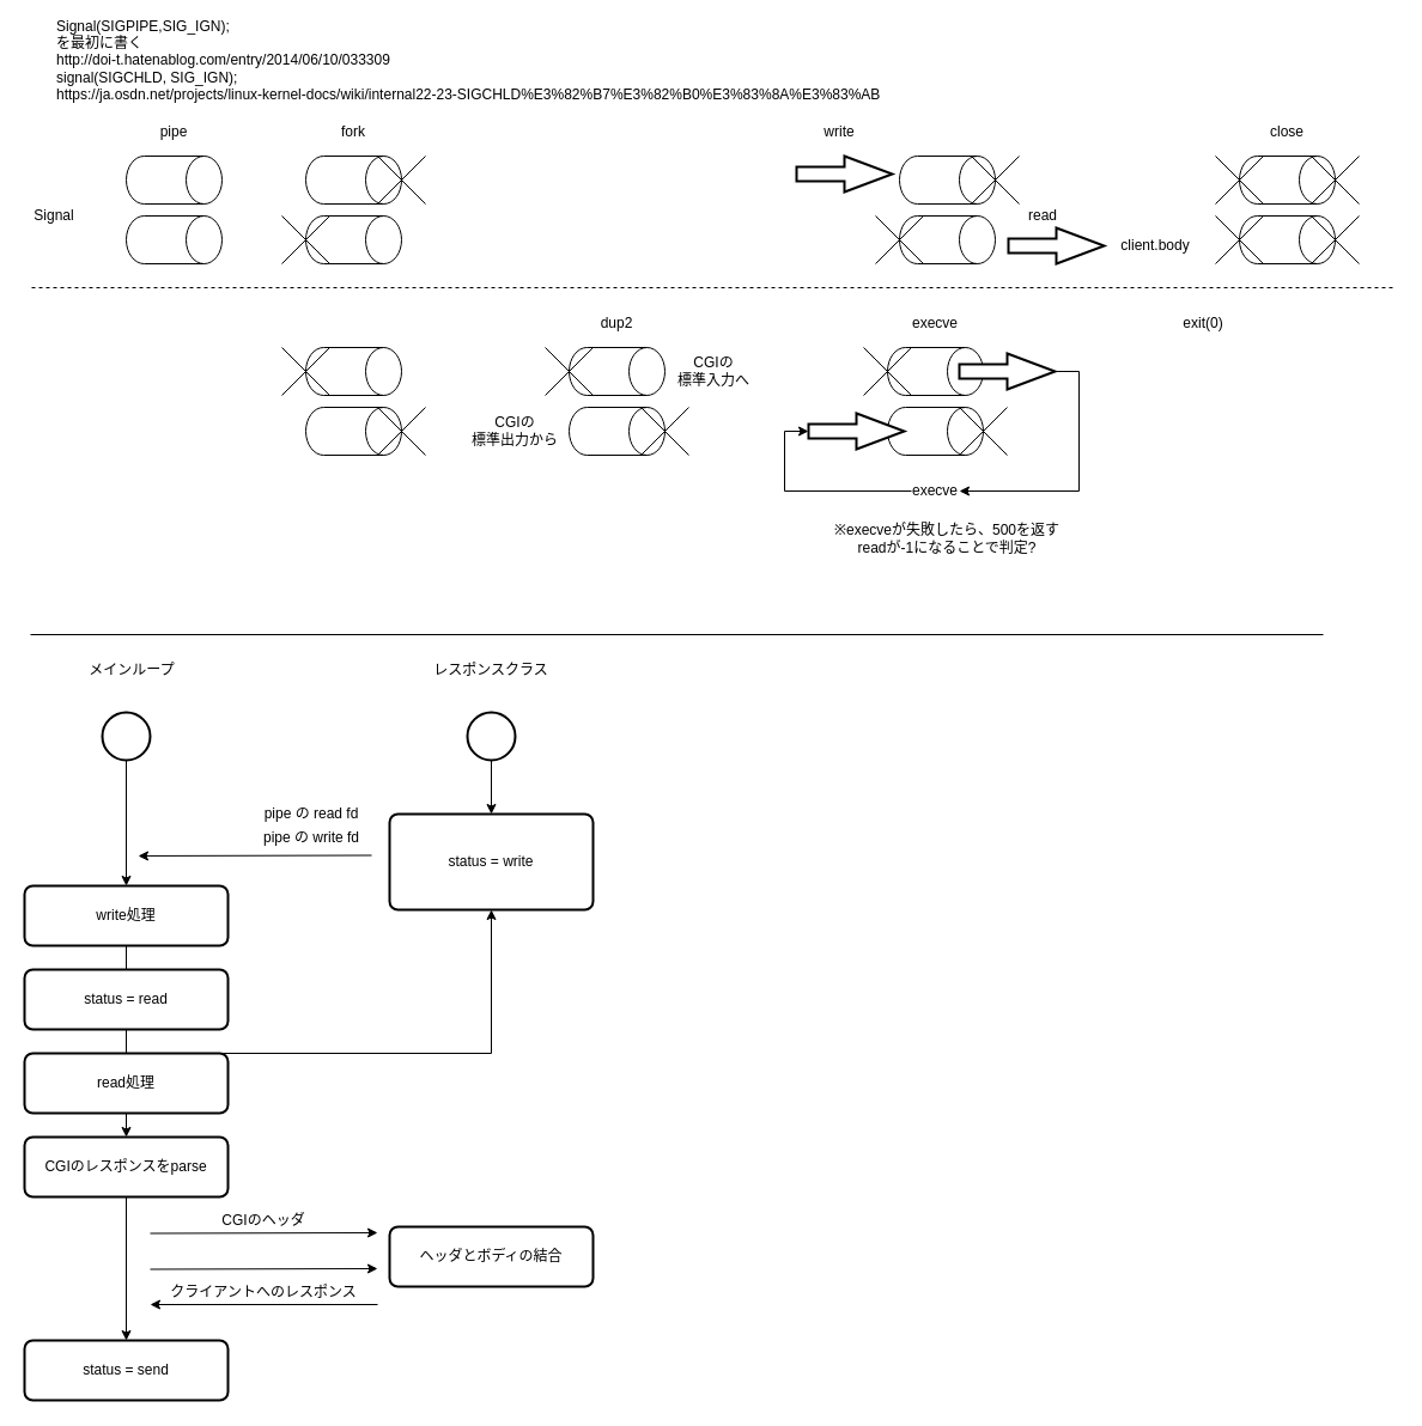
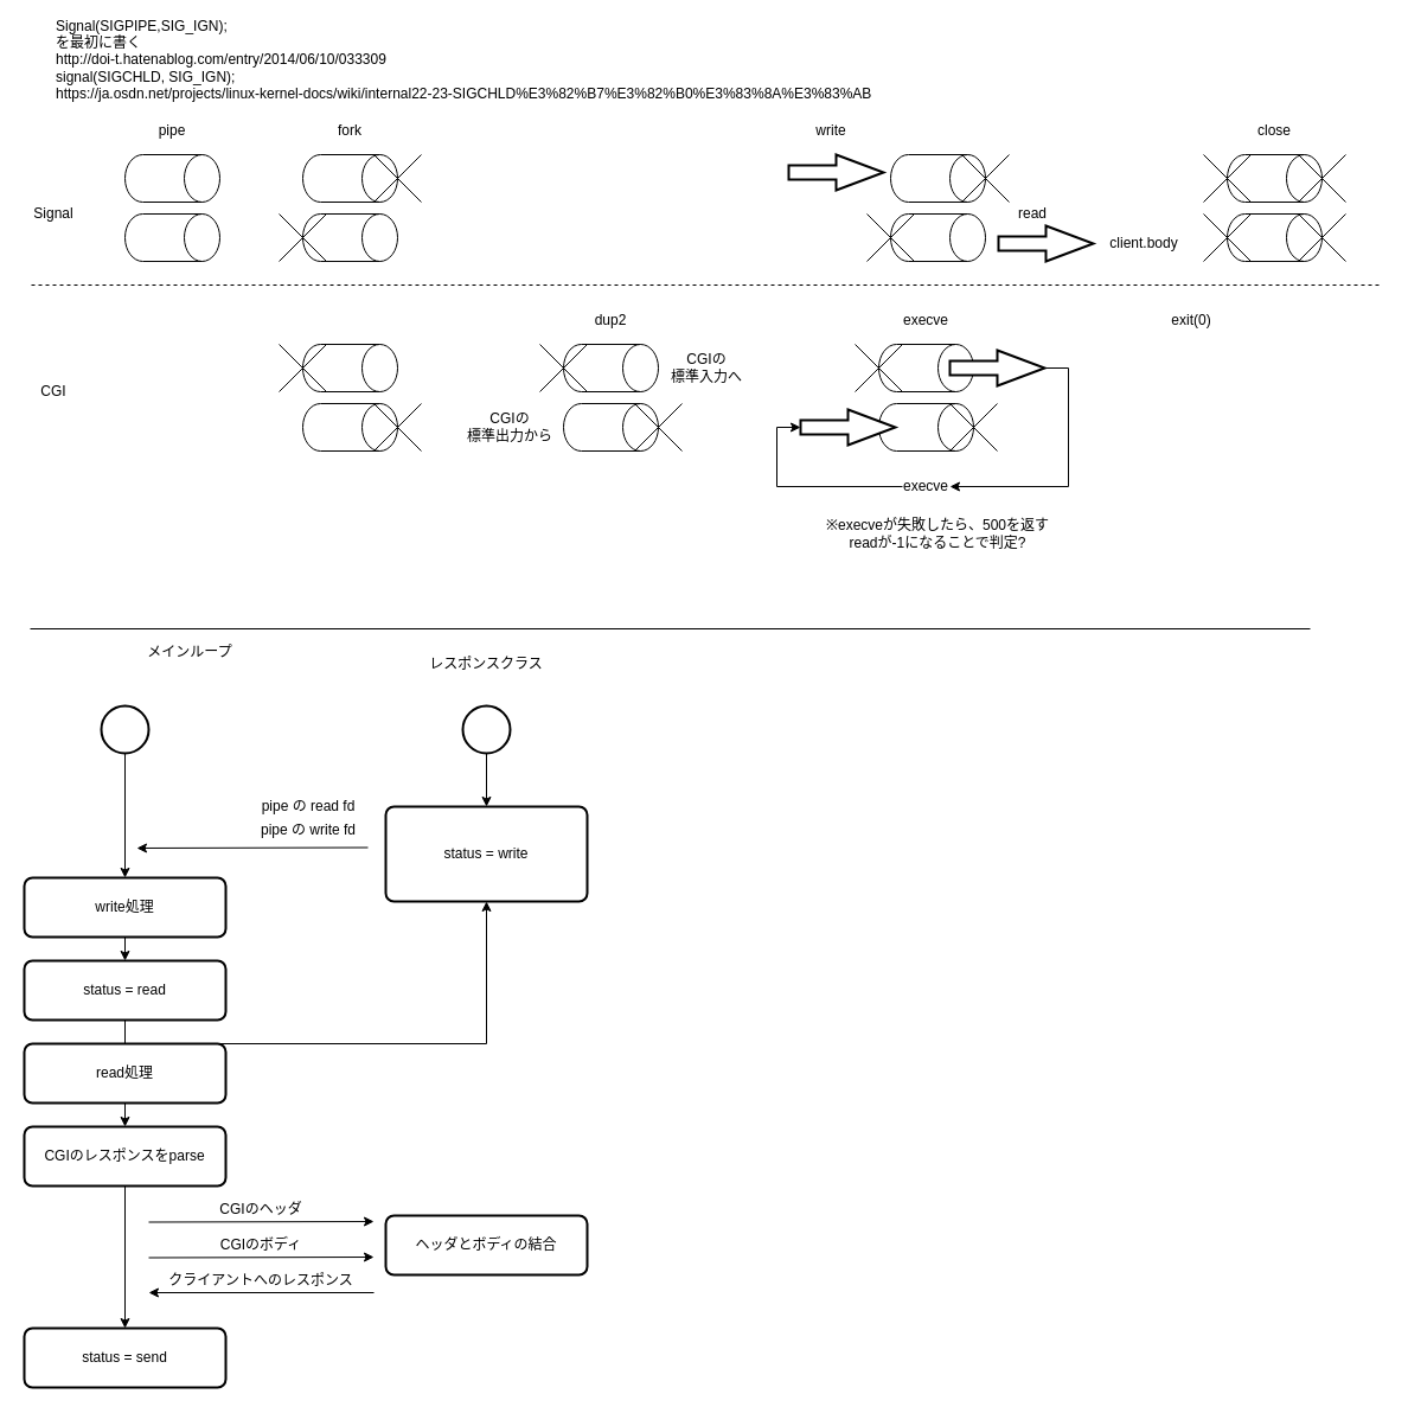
+ <mxCell id="10" value="CGI" style="text;html=1;strokeColor=none;fillColor=none;align=center;verticalAlign=middle;whiteSpace=wrap;rounded=0;" vertex="1" parent="1"><mxGeometry x="25" y="320" width="40" height="20" as="geometry" /></mxCell>
- <mxCell id="85" value="メインループ" style="text;html=1;strokeColor=none;fillColor=none;align=center;verticalAlign=middle;whiteSpace=wrap;rounded=0;" vertex="1" parent="1"><mxGeometry x="55" y="550" width="110" height="20" as="geometry" /></mxCell>
+ <mxCell id="85" value="メインループ" style="text;html=1;strokeColor=none;fillColor=none;align=center;verticalAlign=middle;whiteSpace=wrap;rounded=0;" vertex="1" parent="1"><mxGeometry x="105" y="540" width="110" height="20" as="geometry" /></mxCell>
- <mxCell id="92" style="edgeStyle=orthogonalEdgeStyle;rounded=0;orthogonalLoop=1;jettySize=auto;html=1;exitX=0.5;exitY=1;exitDx=0;exitDy=0;entryX=0.5;entryY=0;entryDx=0;entryDy=0;endArrow=none;" edge="1" parent="1" source="93" target="95"><mxGeometry relative="1" as="geometry" /></mxCell>
+ <mxCell id="92" style="edgeStyle=orthogonalEdgeStyle;rounded=0;orthogonalLoop=1;jettySize=auto;html=1;exitX=0.5;exitY=1;exitDx=0;exitDy=0;entryX=0.5;entryY=0;entryDx=0;entryDy=0;" edge="1" parent="1" source="93" target="95"><mxGeometry relative="1" as="geometry" /></mxCell>
+ <mxCell id="102" value="CGIのボディ" style="text;html=1;strokeColor=none;fillColor=none;align=center;verticalAlign=middle;whiteSpace=wrap;rounded=0;" vertex="1" parent="1"><mxGeometry x="155" y="1040" width="130" height="20" as="geometry" /></mxCell>
